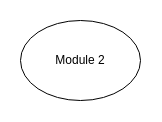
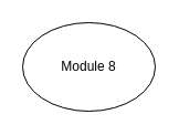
- <mxCell id="3" value="Module 2" style="text;html=1;strokeColor=none;fillColor=none;align=center;verticalAlign=middle;whiteSpace=wrap;rounded=0;" vertex="1" parent="1"><mxGeometry x="50" y="45" width="60" height="30" as="geometry" /></mxCell>
+ <mxCell id="3" value="Module 8" style="text;html=1;strokeColor=none;fillColor=none;align=center;verticalAlign=middle;whiteSpace=wrap;rounded=0;" vertex="1" parent="1"><mxGeometry x="50" y="45" width="60" height="30" as="geometry" /></mxCell>
